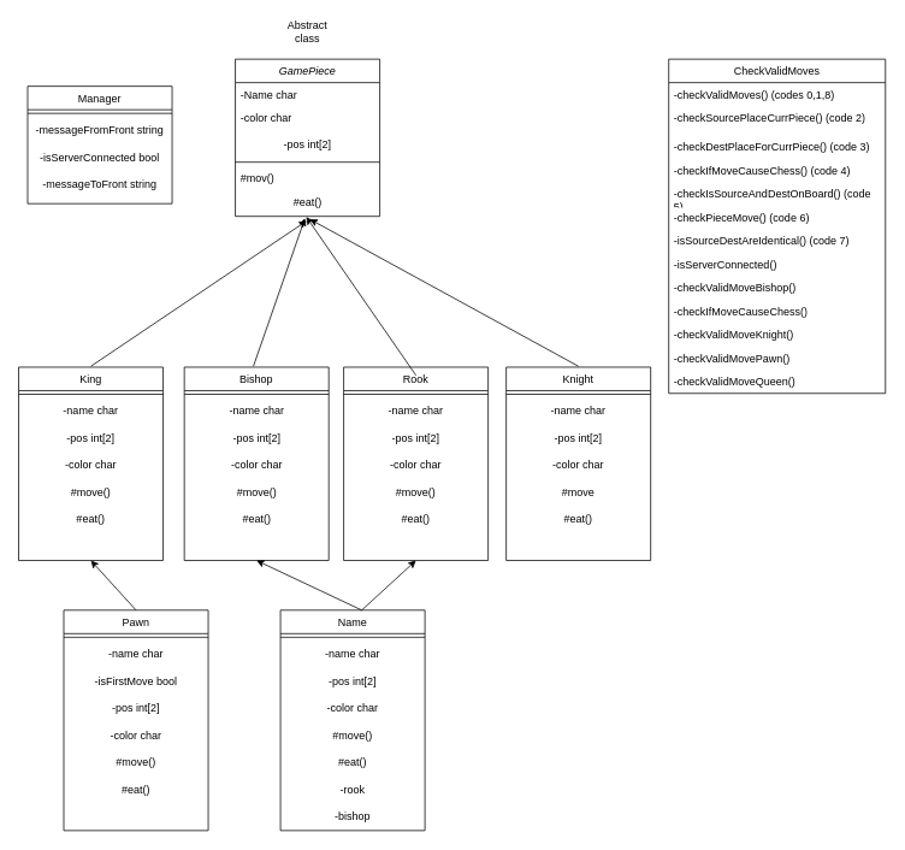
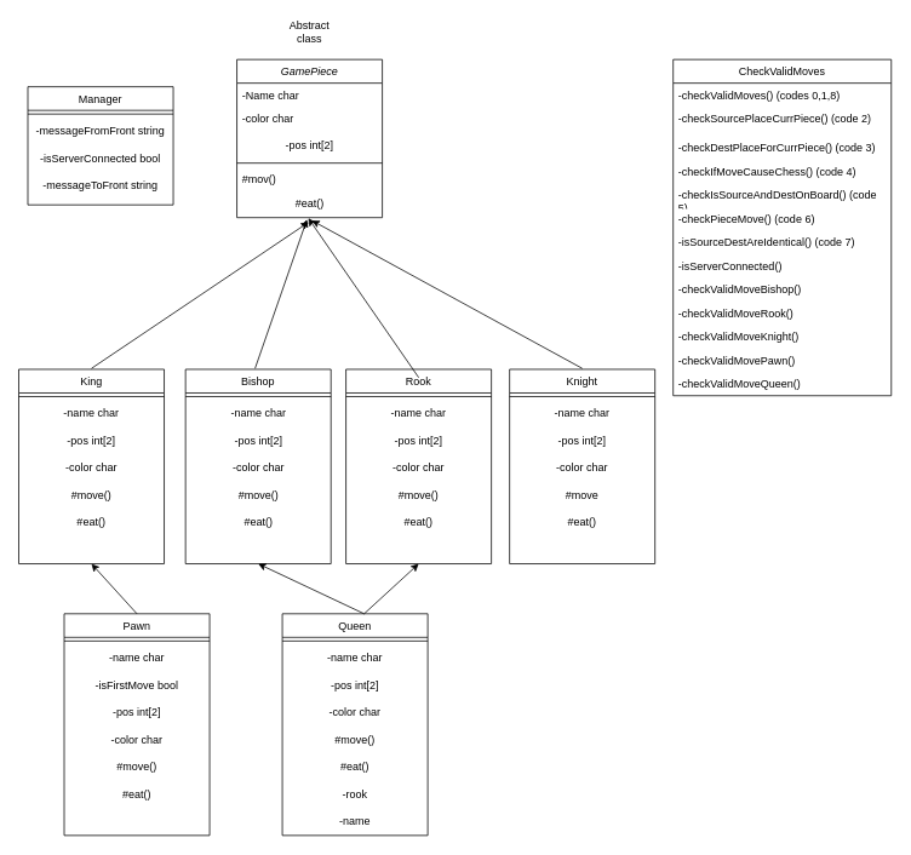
- <mxCell id="77" value="-checkIfMoveCauseChess()" style="text;strokeColor=none;fillColor=none;align=left;verticalAlign=top;spacingLeft=4;spacingRight=4;overflow=hidden;rotatable=0;points=[[0,0.5],[1,0.5]];portConstraint=eastwest;whiteSpace=wrap;html=1;" parent="67" vertex="1"><mxGeometry y="266" width="240" height="26" as="geometry" /></mxCell>
+ <mxCell id="77" value="-checkValidMoveRook()" style="text;strokeColor=none;fillColor=none;align=left;verticalAlign=top;spacingLeft=4;spacingRight=4;overflow=hidden;rotatable=0;points=[[0,0.5],[1,0.5]];portConstraint=eastwest;whiteSpace=wrap;html=1;" parent="67" vertex="1"><mxGeometry y="266" width="240" height="26" as="geometry" /></mxCell>
- <mxCell id="45" value="Name" style="swimlane;fontStyle=0;align=center;verticalAlign=top;childLayout=stackLayout;horizontal=1;startSize=26;horizontalStack=0;resizeParent=1;resizeLast=0;collapsible=1;marginBottom=0;rounded=0;shadow=0;strokeWidth=1;" parent="1" vertex="1"><mxGeometry x="310" y="675" width="160" height="244" as="geometry"><mxRectangle x="130" y="380" width="160" height="26" as="alternateBounds" /></mxGeometry></mxCell>
+ <mxCell id="45" value="Queen" style="swimlane;fontStyle=0;align=center;verticalAlign=top;childLayout=stackLayout;horizontal=1;startSize=26;horizontalStack=0;resizeParent=1;resizeLast=0;collapsible=1;marginBottom=0;rounded=0;shadow=0;strokeWidth=1;" parent="1" vertex="1"><mxGeometry x="310" y="675" width="160" height="244" as="geometry"><mxRectangle x="130" y="380" width="160" height="26" as="alternateBounds" /></mxGeometry></mxCell>
- <mxCell id="53" value="-bishop" style="text;html=1;strokeColor=none;fillColor=none;align=center;verticalAlign=middle;whiteSpace=wrap;rounded=0;" parent="45" vertex="1"><mxGeometry y="214" width="160" height="30" as="geometry" /></mxCell>
+ <mxCell id="53" value="-name" style="text;html=1;strokeColor=none;fillColor=none;align=center;verticalAlign=middle;whiteSpace=wrap;rounded=0;" parent="45" vertex="1"><mxGeometry y="214" width="160" height="30" as="geometry" /></mxCell>
